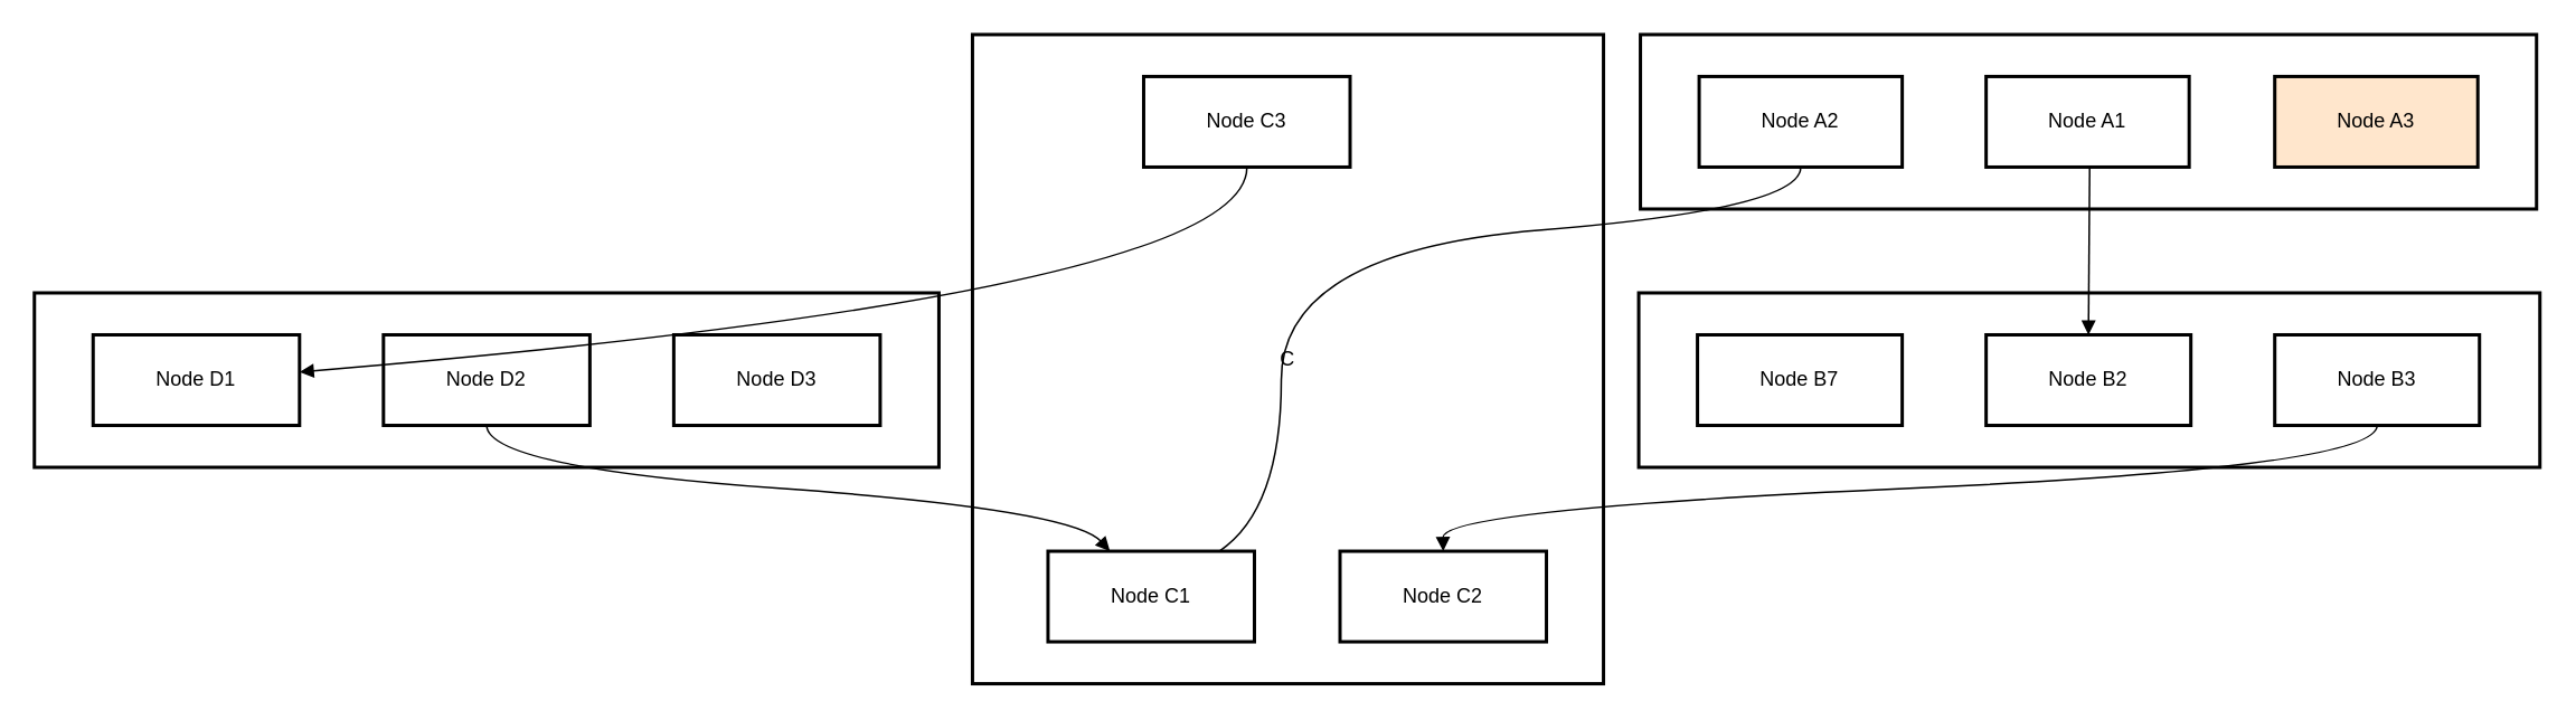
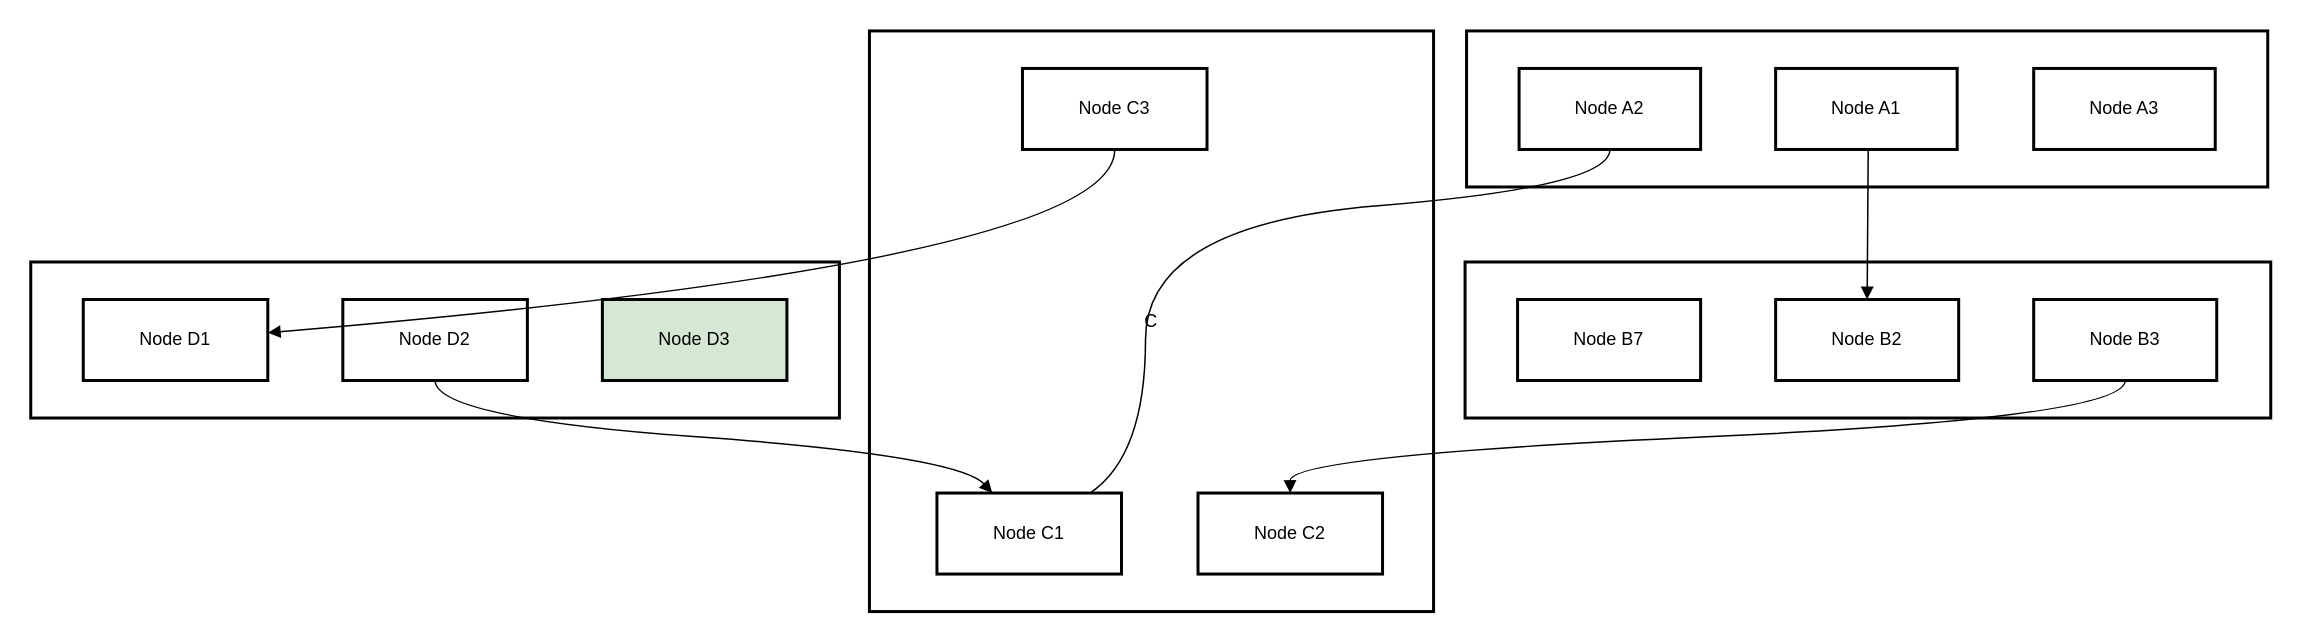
- <mxCell id="8" value="Node A3" style="whiteSpace=wrap;strokeWidth=2;fillColor=#ffe6cc;" vertex="1" parent="1"><mxGeometry x="1355" y="45" width="121" height="54" as="geometry" /></mxCell>
+ <mxCell id="8" value="Node A3" style="whiteSpace=wrap;strokeWidth=2;" vertex="1" parent="1"><mxGeometry x="1355" y="45" width="121" height="54" as="geometry" /></mxCell>
- <mxCell id="17" value="Node D3" style="whiteSpace=wrap;strokeWidth=2;" vertex="1" parent="1"><mxGeometry x="401" y="199" width="123" height="54" as="geometry" /></mxCell>
+ <mxCell id="17" value="Node D3" style="whiteSpace=wrap;strokeWidth=2;fillColor=#d5e8d4;" vertex="1" parent="1"><mxGeometry x="401" y="199" width="123" height="54" as="geometry" /></mxCell>
